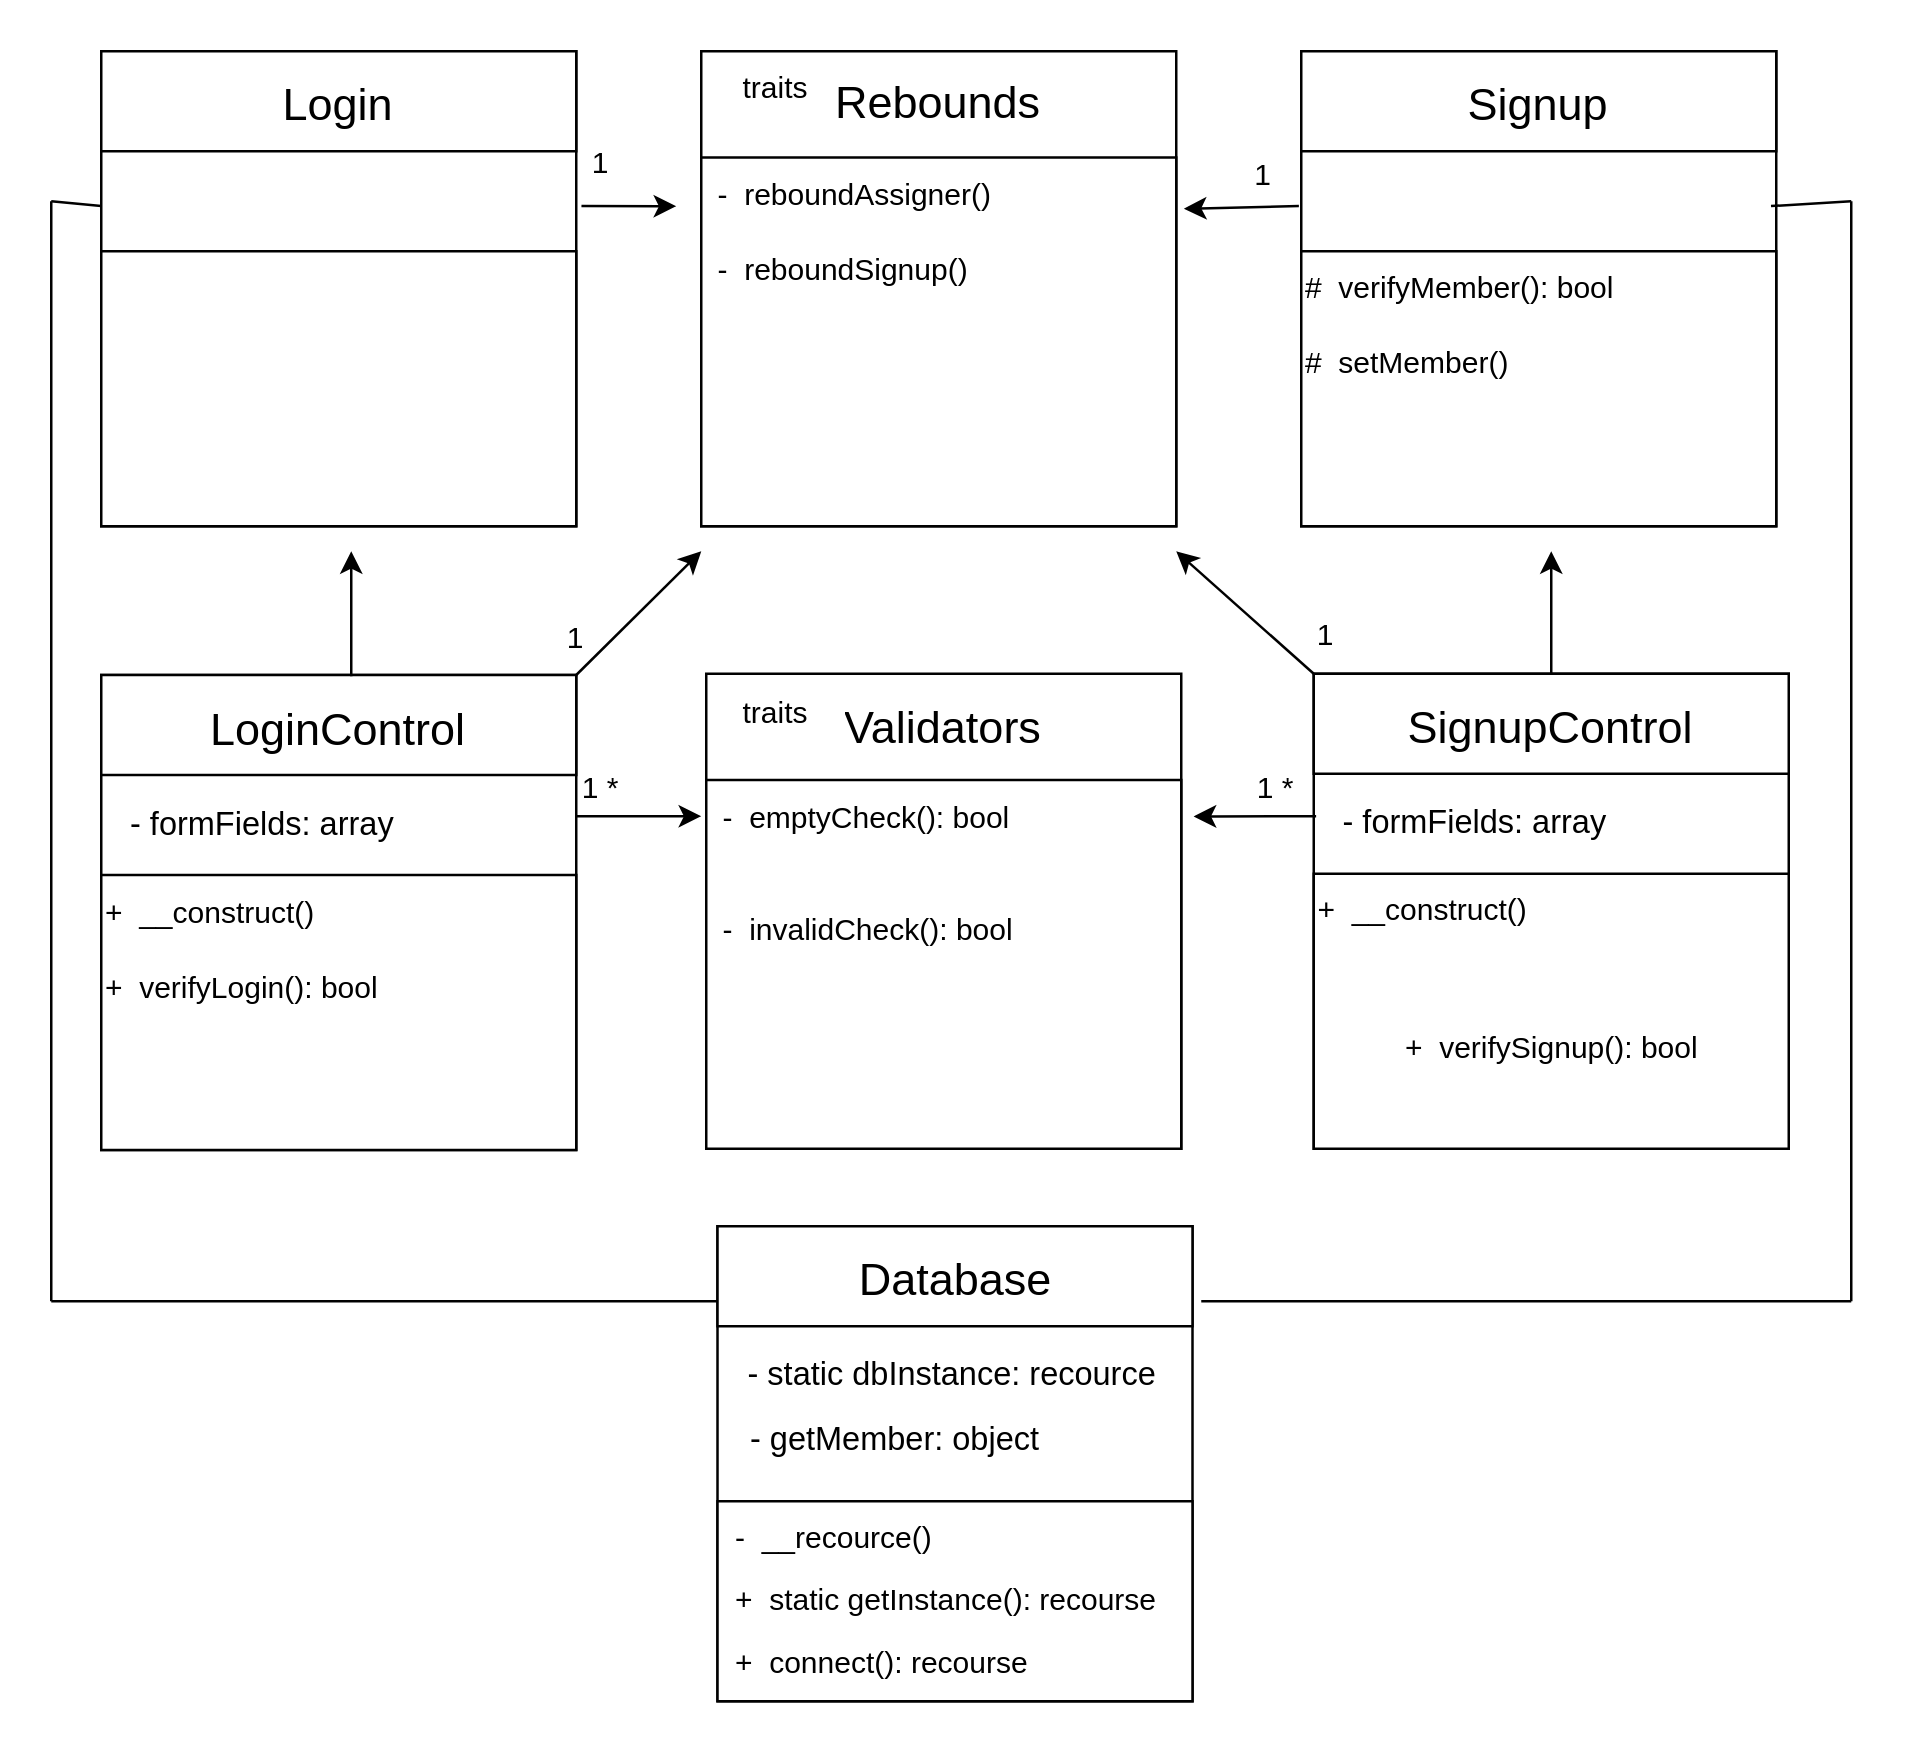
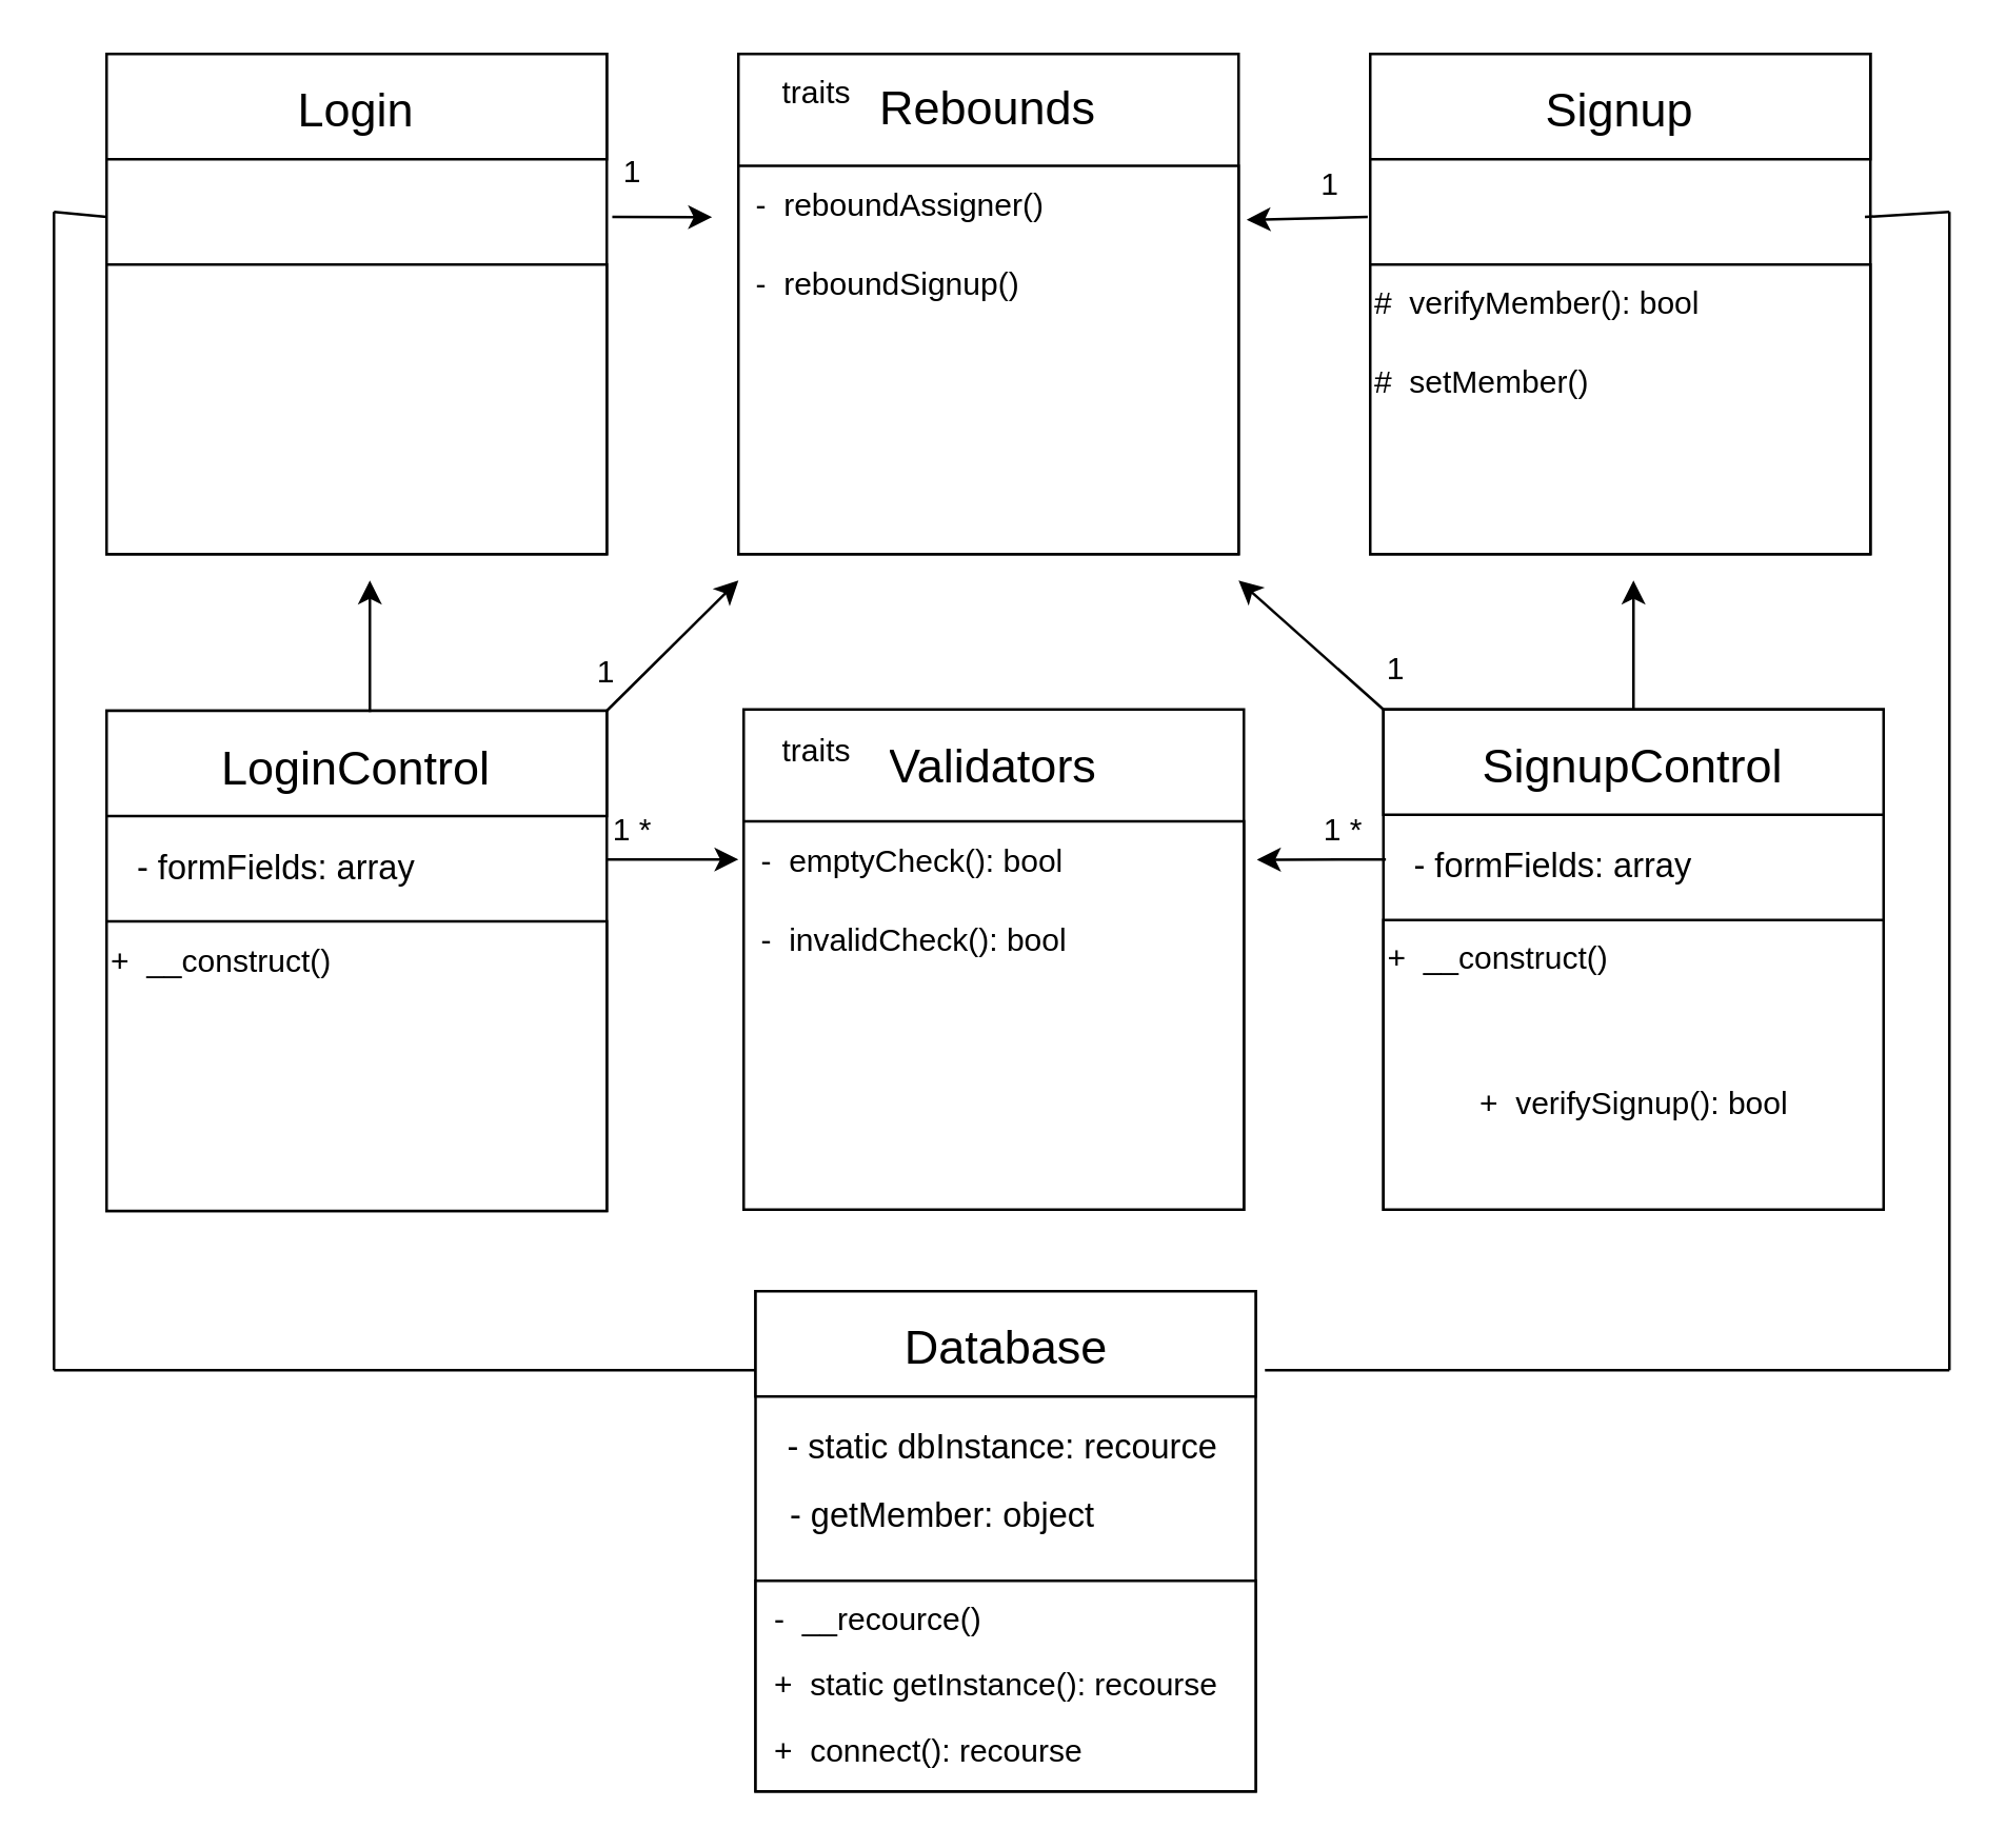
- <mxCell id="22" value="&lt;div align=&quot;left&quot;&gt;-&amp;nbsp; invalidCheck(): bool&lt;br&gt;&lt;/div&gt;" style="text;html=1;align=left;verticalAlign=middle;whiteSpace=wrap;rounded=0;" vertex="1" parent="1"><mxGeometry x="287" y="356.5" width="175" height="30" as="geometry" /></mxCell>
+ <mxCell id="22" value="&lt;div align=&quot;left&quot;&gt;-&amp;nbsp; invalidCheck(): bool&lt;br&gt;&lt;/div&gt;" style="text;html=1;align=left;verticalAlign=middle;whiteSpace=wrap;rounded=0;" vertex="1" parent="1"><mxGeometry x="287" y="341.5" width="175" height="30" as="geometry" /></mxCell>
- <mxCell id="8" value="+&amp;nbsp; verifyLogin(): bool" style="text;html=1;align=left;verticalAlign=middle;whiteSpace=wrap;rounded=0;" vertex="1" parent="1"><mxGeometry x="40" y="379.5" width="150" height="30" as="geometry" /></mxCell>
